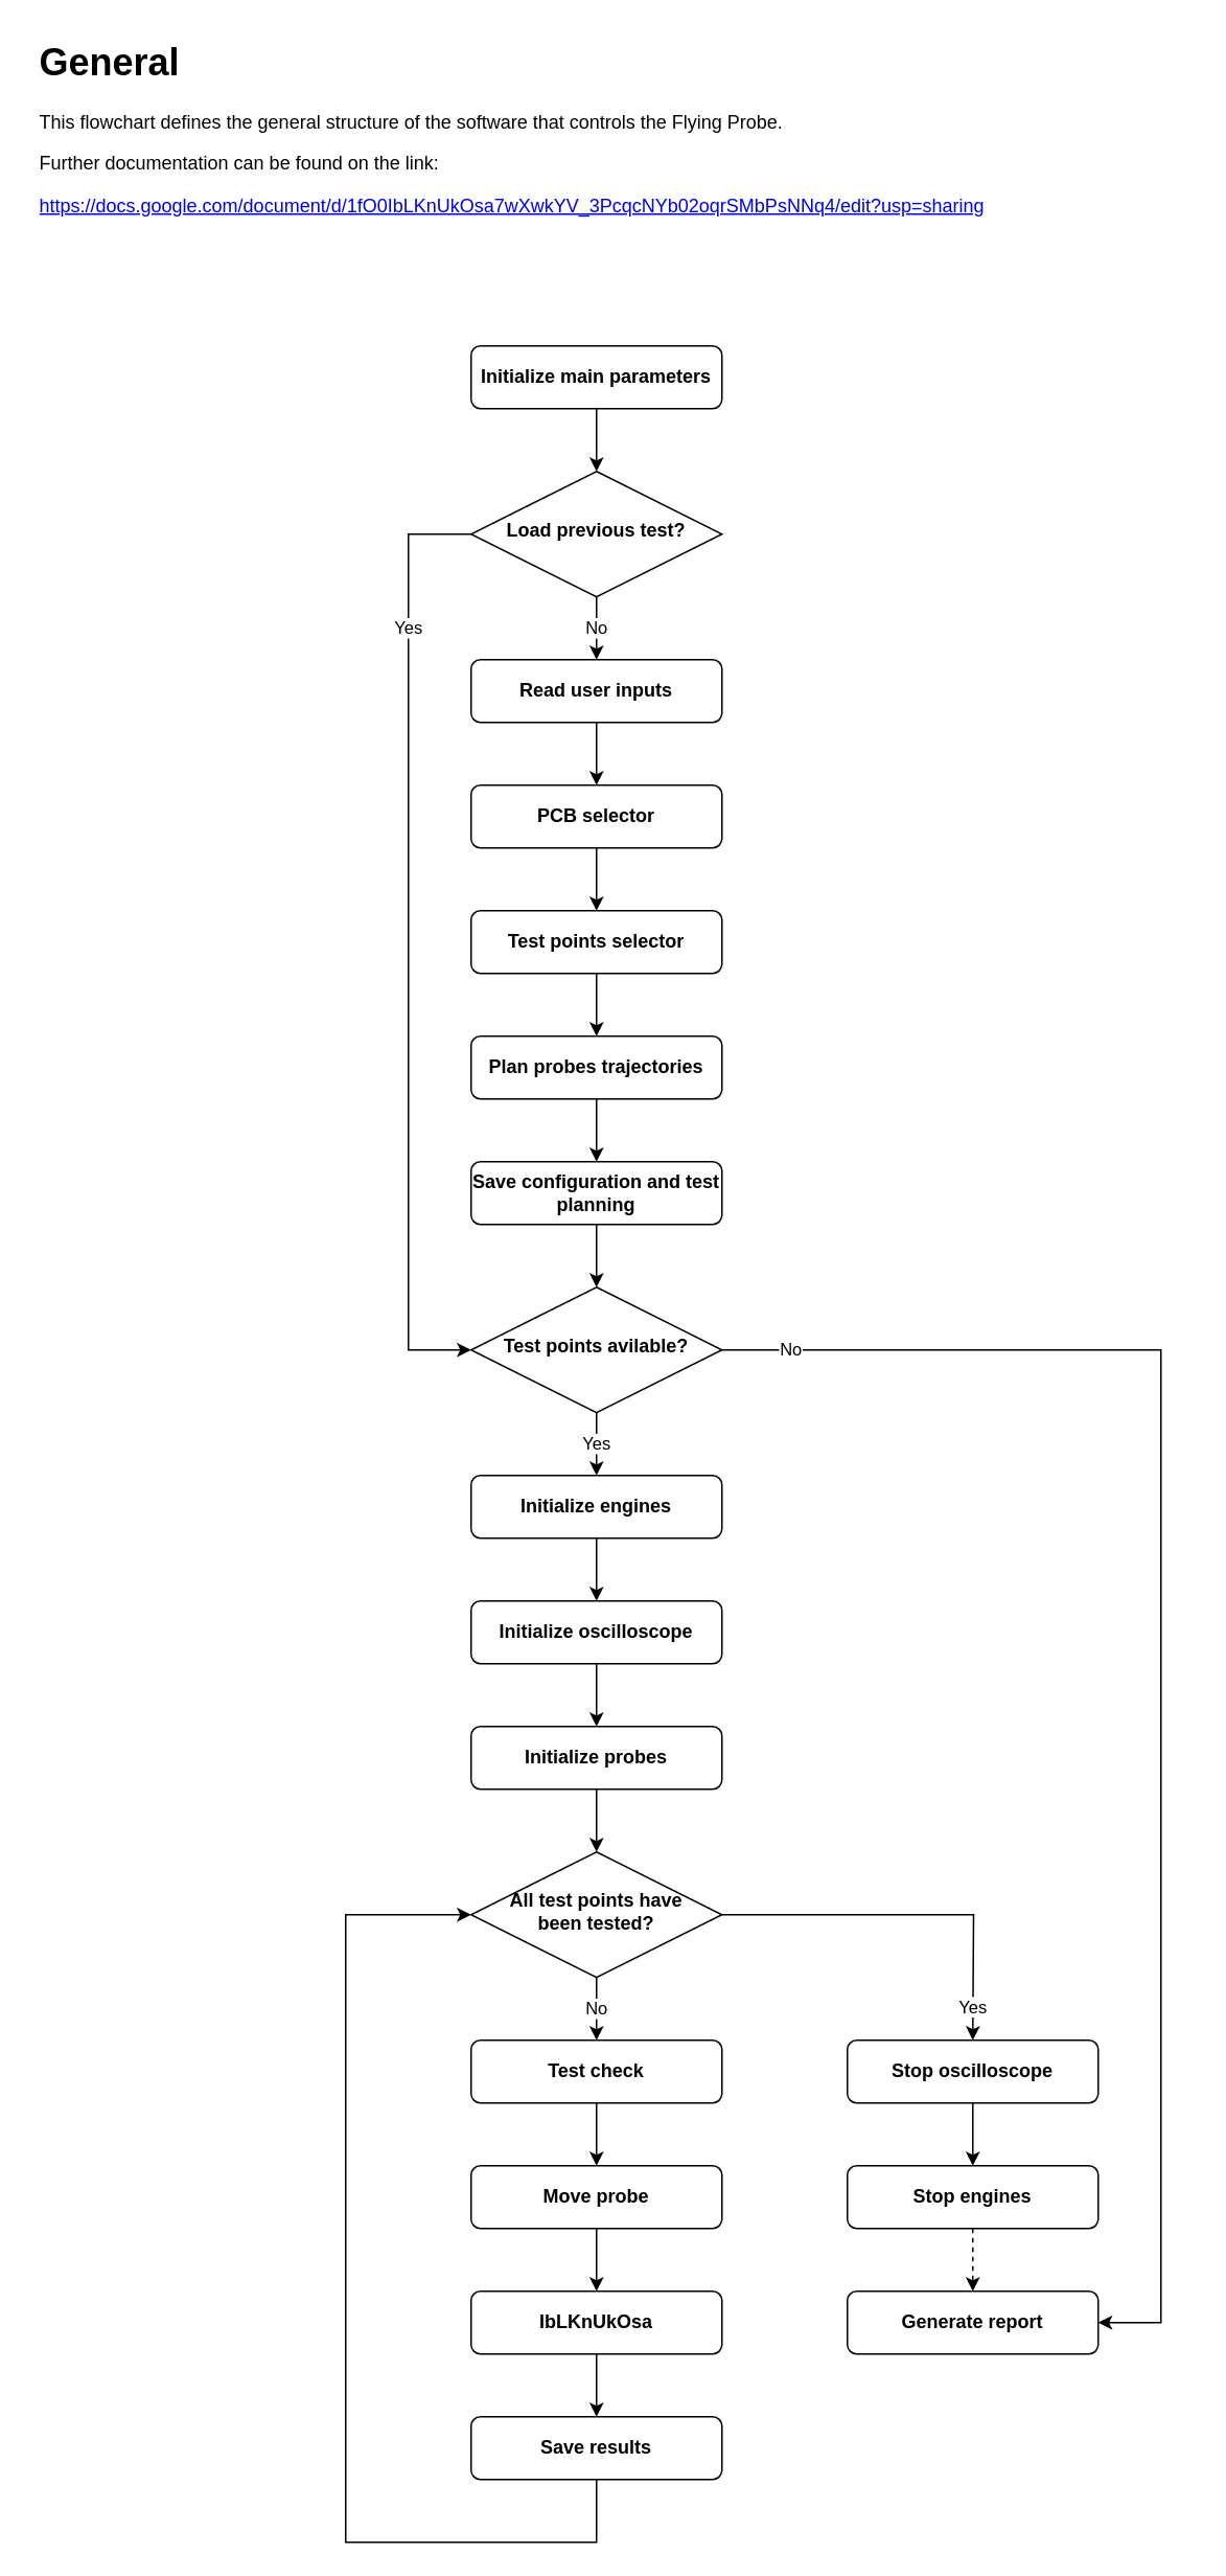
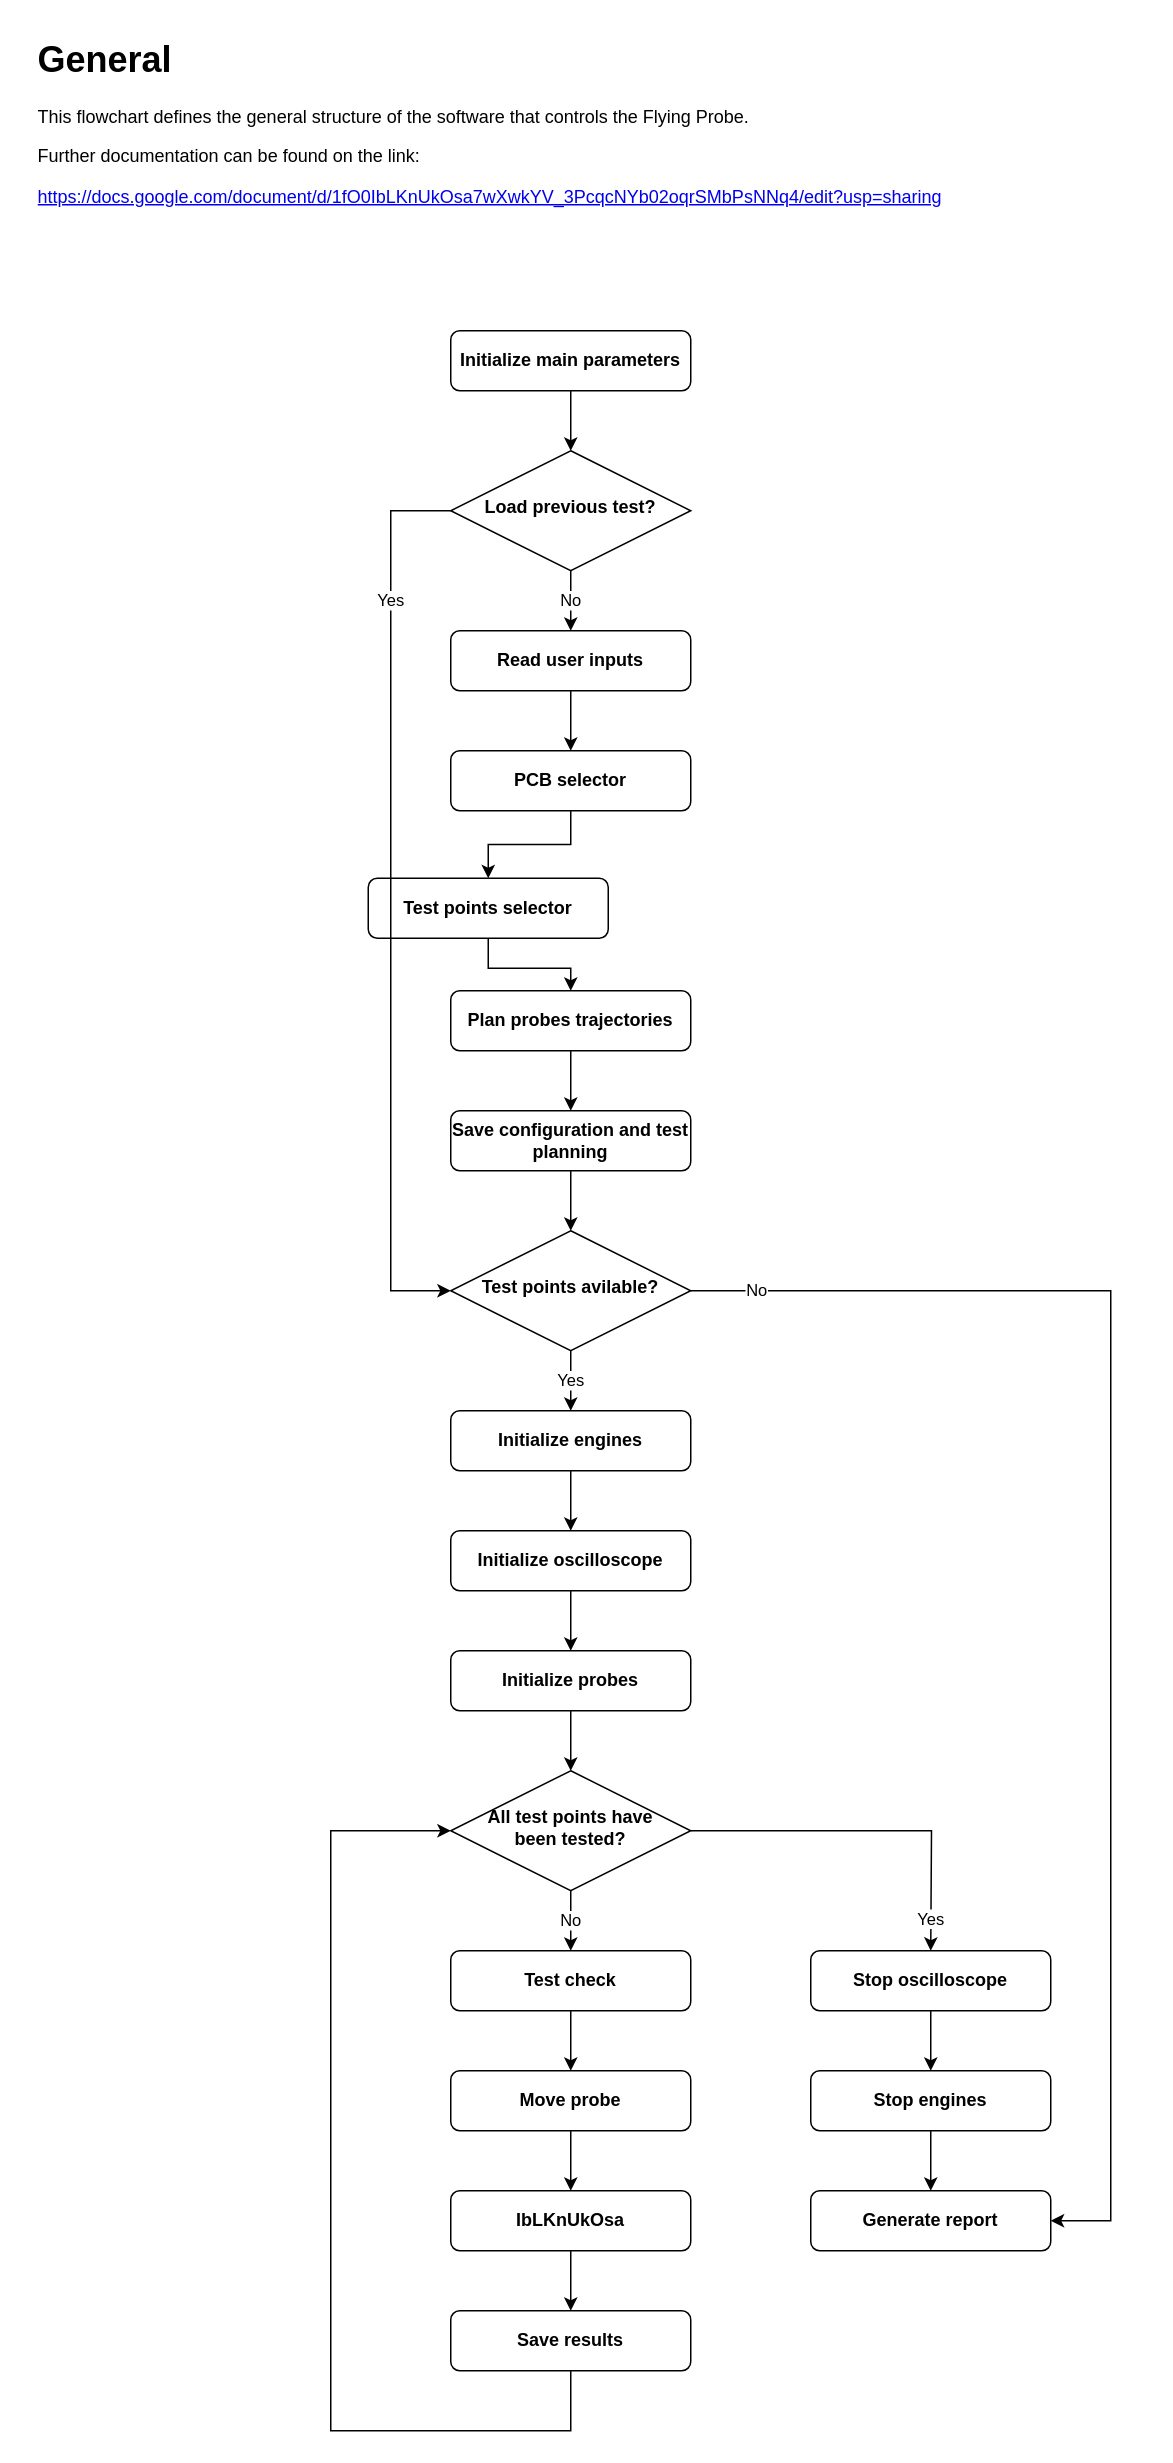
- <mxCell id="16" value="&lt;b&gt;Test points selector&lt;/b&gt;" style="rounded=1;whiteSpace=wrap;html=1;fontSize=12;glass=0;strokeWidth=1;shadow=0;align=center;" parent="1" vertex="1"><mxGeometry x="300" y="580" width="160" height="40" as="geometry" /></mxCell>
+ <mxCell id="16" value="&lt;b&gt;Test points selector&lt;/b&gt;" style="rounded=1;whiteSpace=wrap;html=1;fontSize=12;glass=0;strokeWidth=1;shadow=0;align=center;" parent="1" vertex="1"><mxGeometry x="245" y="585" width="160" height="40" as="geometry" /></mxCell>
- <mxCell id="22" style="edgeStyle=orthogonalEdgeStyle;rounded=0;orthogonalLoop=1;jettySize=auto;html=1;entryX=0.5;entryY=0;entryDx=0;entryDy=0;dashed=1;" parent="1" source="23" target="24" edge="1"><mxGeometry relative="1" as="geometry" /></mxCell>
+ <mxCell id="22" style="edgeStyle=orthogonalEdgeStyle;rounded=0;orthogonalLoop=1;jettySize=auto;html=1;entryX=0.5;entryY=0;entryDx=0;entryDy=0;" parent="1" source="23" target="24" edge="1"><mxGeometry relative="1" as="geometry" /></mxCell>
